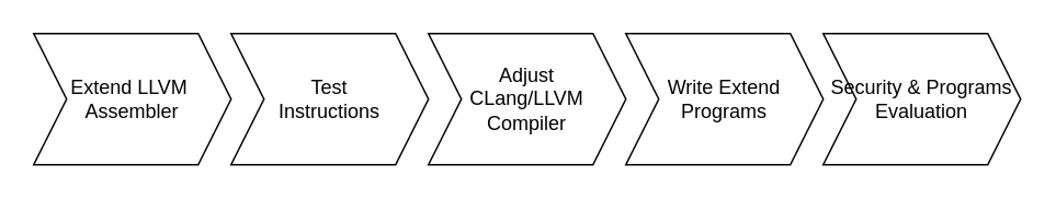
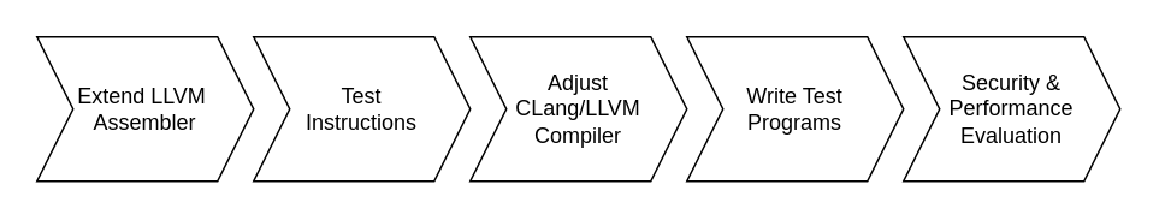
- <mxCell id="5" value="Write Extend &lt;br&gt;Programs" style="shape=step;perimeter=stepPerimeter;whiteSpace=wrap;html=1;fixedSize=1;" parent="1" vertex="1"><mxGeometry x="380" y="20" width="120" height="80" as="geometry" /></mxCell>
+ <mxCell id="5" value="Write Test &lt;br&gt;Programs" style="shape=step;perimeter=stepPerimeter;whiteSpace=wrap;html=1;fixedSize=1;" parent="1" vertex="1"><mxGeometry x="380" y="20" width="120" height="80" as="geometry" /></mxCell>
- <mxCell id="6" value="Security &amp;amp; Programs Evaluation" style="shape=step;perimeter=stepPerimeter;whiteSpace=wrap;html=1;fixedSize=1;" parent="1" vertex="1"><mxGeometry x="500" y="20" width="120" height="80" as="geometry" /></mxCell>
+ <mxCell id="6" value="Security &amp;amp; Performance Evaluation" style="shape=step;perimeter=stepPerimeter;whiteSpace=wrap;html=1;fixedSize=1;" parent="1" vertex="1"><mxGeometry x="500" y="20" width="120" height="80" as="geometry" /></mxCell>
